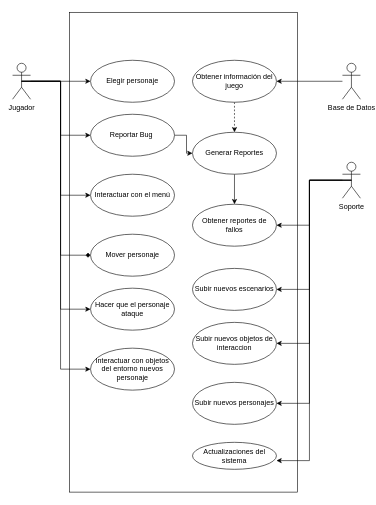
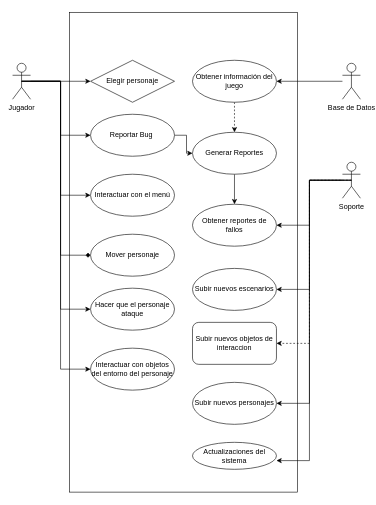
- <mxCell id="18" value="Elegir personaje" style="ellipse;whiteSpace=wrap;html=1;" parent="1" vertex="1"><mxGeometry x="150" y="100" width="140" height="70" as="geometry" /></mxCell>
+ <mxCell id="18" value="Elegir personaje" style="rhombus;whiteSpace=wrap;html=1;" parent="1" vertex="1"><mxGeometry x="150" y="100" width="140" height="70" as="geometry" /></mxCell>
- <mxCell id="31" value="Subir nuevos objetos de interaccion" style="ellipse;whiteSpace=wrap;html=1;" parent="1" vertex="1"><mxGeometry x="320" y="537" width="140" height="70" as="geometry" /></mxCell>
+ <mxCell id="31" value="Subir nuevos objetos de interaccion" style="whiteSpace=wrap;html=1;rounded=1;" parent="1" vertex="1"><mxGeometry x="320" y="537" width="140" height="70" as="geometry" /></mxCell>
- <mxCell id="14" style="edgeStyle=orthogonalEdgeStyle;rounded=0;orthogonalLoop=1;jettySize=auto;html=1;exitX=0.5;exitY=0.5;exitDx=0;exitDy=0;exitPerimeter=0;entryX=1;entryY=0.5;entryDx=0;entryDy=0;" parent="1" source="17" target="31" edge="1"><mxGeometry relative="1" as="geometry" /></mxCell>
+ <mxCell id="14" style="edgeStyle=orthogonalEdgeStyle;rounded=0;orthogonalLoop=1;jettySize=auto;html=1;exitX=0.5;exitY=0.5;exitDx=0;exitDy=0;exitPerimeter=0;entryX=1;entryY=0.5;entryDx=0;entryDy=0;dashed=1;" parent="1" source="17" target="31" edge="1"><mxGeometry relative="1" as="geometry" /></mxCell>
- <mxCell id="29" value="Interactuar con objetos del entorno nuevos personaje" style="ellipse;whiteSpace=wrap;html=1;" parent="1" vertex="1"><mxGeometry x="150" y="580" width="140" height="70" as="geometry" /></mxCell>
+ <mxCell id="29" value="Interactuar con objetos del entorno del personaje" style="ellipse;whiteSpace=wrap;html=1;" parent="1" vertex="1"><mxGeometry x="150" y="580" width="140" height="70" as="geometry" /></mxCell>
